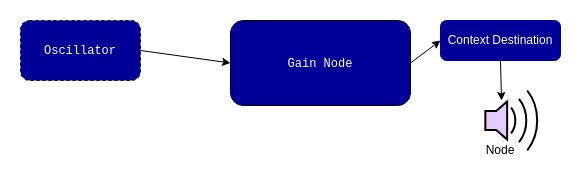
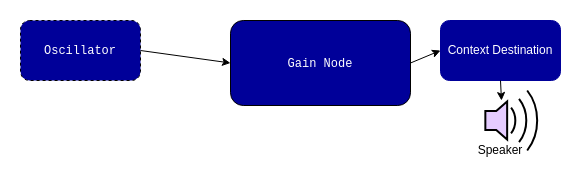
- <mxCell id="3" value="&lt;span style=&quot;background-color: rgb(0, 0, 153);&quot;&gt;&lt;font color=&quot;#ffffff&quot;&gt;Context Destination&lt;/font&gt;&lt;/span&gt;" style="rounded=1;whiteSpace=wrap;html=1;fillColor=#000099;strokeColor=#000099;" parent="1" vertex="1"><mxGeometry x="440" y="20" width="120" height="40" as="geometry" /></mxCell>
+ <mxCell id="3" value="&lt;span style=&quot;background-color: rgb(0, 0, 153);&quot;&gt;&lt;font color=&quot;#ffffff&quot;&gt;Context Destination&lt;/font&gt;&lt;/span&gt;" style="rounded=1;whiteSpace=wrap;html=1;fillColor=#000099;strokeColor=#000099;" parent="1" vertex="1"><mxGeometry x="440" y="20" width="120" height="60" as="geometry" /></mxCell>
- <mxCell id="6" value="Node" style="text;html=1;align=center;verticalAlign=middle;whiteSpace=wrap;rounded=0;" parent="1" vertex="1"><mxGeometry x="470" y="140" width="60" height="20" as="geometry" /></mxCell>
+ <mxCell id="6" value="Speaker" style="text;html=1;align=center;verticalAlign=middle;whiteSpace=wrap;rounded=0;" parent="1" vertex="1"><mxGeometry x="470" y="140" width="60" height="20" as="geometry" /></mxCell>
